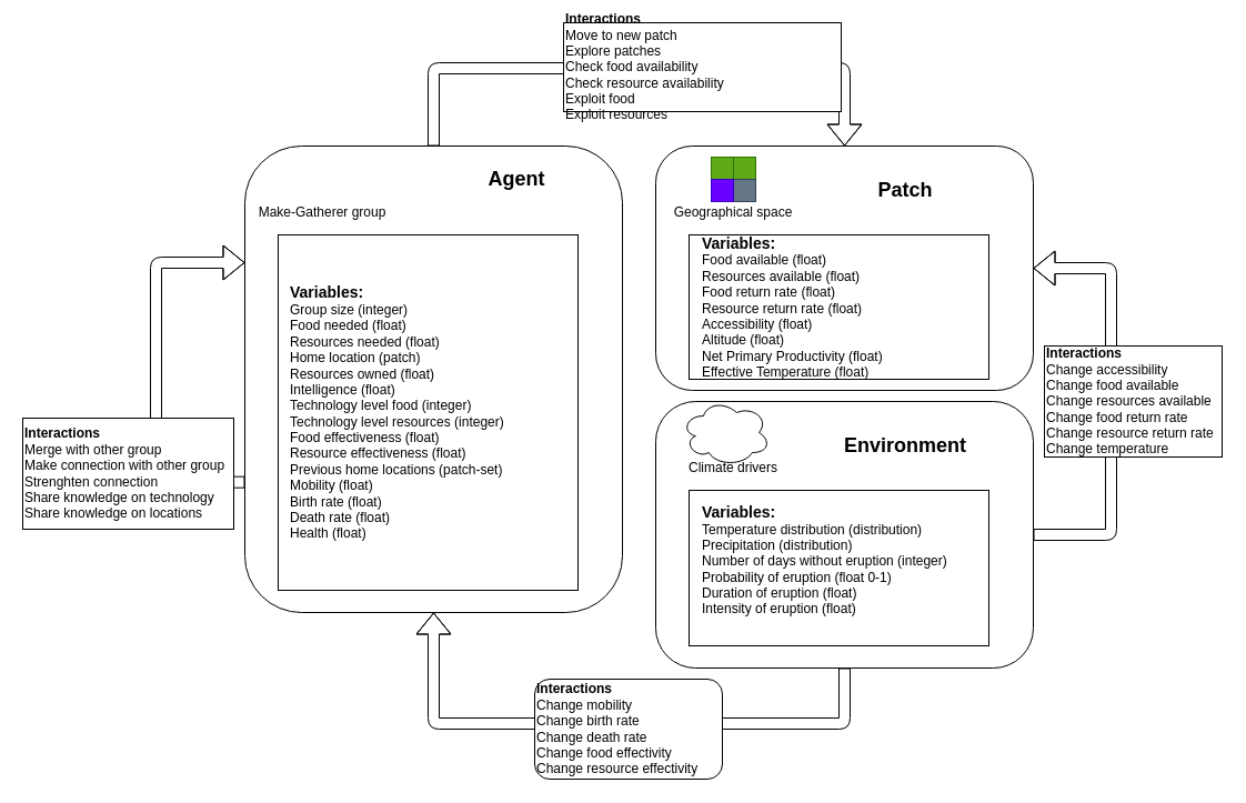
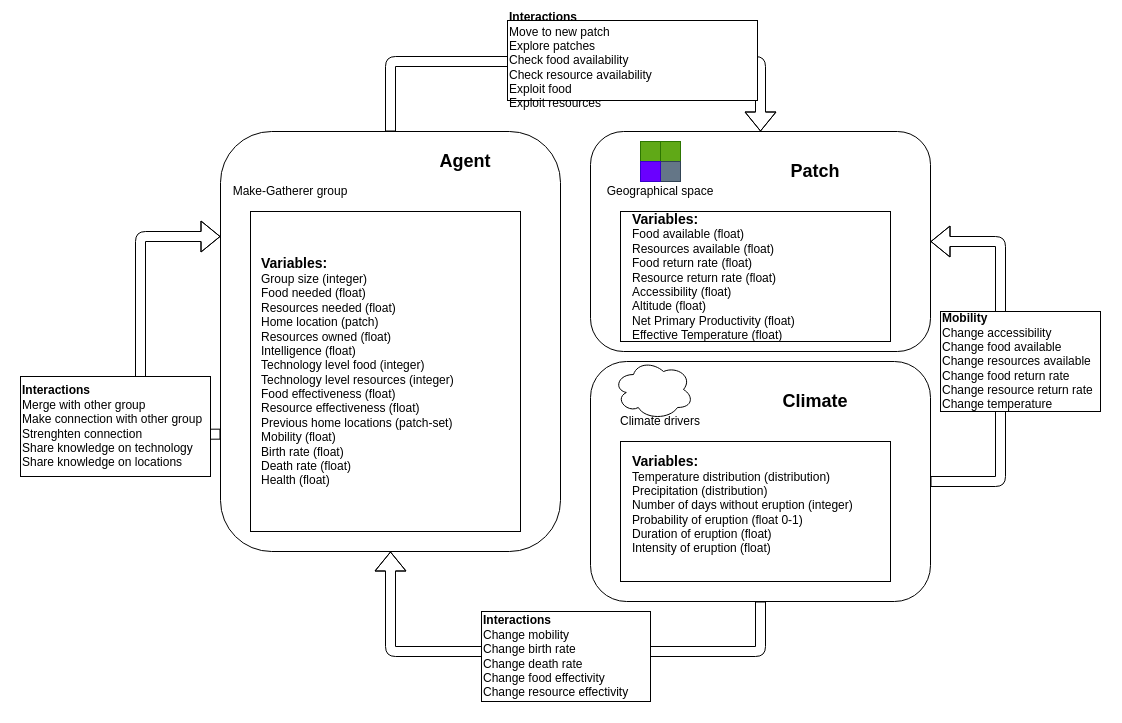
- <mxCell id="29" value="&lt;b&gt;Interactions&lt;/b&gt;&lt;br&gt;Change accessibility&lt;br&gt;Change food available&lt;br&gt;Change resources available&lt;br&gt;Change food return rate&lt;br&gt;Change resource return rate&lt;br&gt;Change temperature" style="rounded=0;whiteSpace=wrap;html=1;align=left;" parent="1" vertex="1"><mxGeometry x="940" y="311" width="160" height="100" as="geometry" /></mxCell>
+ <mxCell id="29" value="&lt;b&gt;Mobility&lt;/b&gt;&lt;br&gt;Change accessibility&lt;br&gt;Change food available&lt;br&gt;Change resources available&lt;br&gt;Change food return rate&lt;br&gt;Change resource return rate&lt;br&gt;Change temperature" style="rounded=0;whiteSpace=wrap;html=1;align=left;" parent="1" vertex="1"><mxGeometry x="940" y="311" width="160" height="100" as="geometry" /></mxCell>
- <mxCell id="21" value="&lt;b&gt;&lt;font style=&quot;font-size: 18px&quot;&gt;Environment&lt;/font&gt;&lt;/b&gt;" style="text;html=1;strokeColor=none;fillColor=none;align=center;verticalAlign=middle;whiteSpace=wrap;rounded=0;" parent="1" vertex="1"><mxGeometry x="770" y="381" width="90" height="40" as="geometry" /></mxCell>
+ <mxCell id="21" value="&lt;b&gt;&lt;font style=&quot;font-size: 18px&quot;&gt;Climate&lt;/font&gt;&lt;/b&gt;" style="text;html=1;strokeColor=none;fillColor=none;align=center;verticalAlign=middle;whiteSpace=wrap;rounded=0;" parent="1" vertex="1"><mxGeometry x="770" y="381" width="90" height="40" as="geometry" /></mxCell>
- <mxCell id="25" value="&lt;b&gt;Interactions&lt;/b&gt;&lt;br&gt;Change mobility&lt;br&gt;Change birth rate&lt;br&gt;Change death rate&lt;br&gt;Change food effectivity&lt;br&gt;Change resource effectivity" style="whiteSpace=wrap;html=1;align=left;rounded=1;" parent="1" vertex="1"><mxGeometry x="481" y="611" width="169" height="90" as="geometry" /></mxCell>
+ <mxCell id="25" value="&lt;b&gt;Interactions&lt;/b&gt;&lt;br&gt;Change mobility&lt;br&gt;Change birth rate&lt;br&gt;Change death rate&lt;br&gt;Change food effectivity&lt;br&gt;Change resource effectivity" style="rounded=0;whiteSpace=wrap;html=1;align=left;" parent="1" vertex="1"><mxGeometry x="481" y="611" width="169" height="90" as="geometry" /></mxCell>
